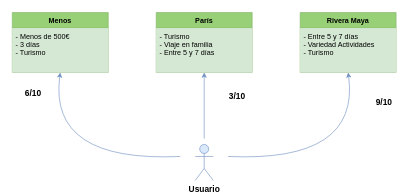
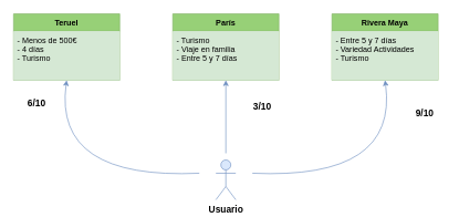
- <mxCell id="2" value="Menos" style="swimlane;fontStyle=1;childLayout=stackLayout;horizontal=1;startSize=26;fillColor=#97D077;horizontalStack=0;resizeParent=1;resizeParentMax=0;resizeLast=0;collapsible=1;marginBottom=0;strokeColor=#82b366;" vertex="1" parent="1"><mxGeometry x="20" y="20" width="160" height="100" as="geometry" /></mxCell>
+ <mxCell id="2" value="Teruel" style="swimlane;fontStyle=1;childLayout=stackLayout;horizontal=1;startSize=26;fillColor=#97D077;horizontalStack=0;resizeParent=1;resizeParentMax=0;resizeLast=0;collapsible=1;marginBottom=0;strokeColor=#82b366;" vertex="1" parent="1"><mxGeometry x="20" y="20" width="160" height="100" as="geometry" /></mxCell>
- <mxCell id="3" value="- Menos de 500€&#10;- 3 días&#10;- Turismo&#10;" style="text;strokeColor=none;fillColor=#D5E8D4;align=left;verticalAlign=top;spacingLeft=4;spacingRight=4;overflow=hidden;rotatable=0;points=[[0,0.5],[1,0.5]];portConstraint=eastwest;" vertex="1" parent="2"><mxGeometry y="26" width="160" height="74" as="geometry" /></mxCell>
+ <mxCell id="3" value="- Menos de 500€&#10;- 4 días&#10;- Turismo&#10;" style="text;strokeColor=none;fillColor=#D5E8D4;align=left;verticalAlign=top;spacingLeft=4;spacingRight=4;overflow=hidden;rotatable=0;points=[[0,0.5],[1,0.5]];portConstraint=eastwest;" vertex="1" parent="2"><mxGeometry y="26" width="160" height="74" as="geometry" /></mxCell>
